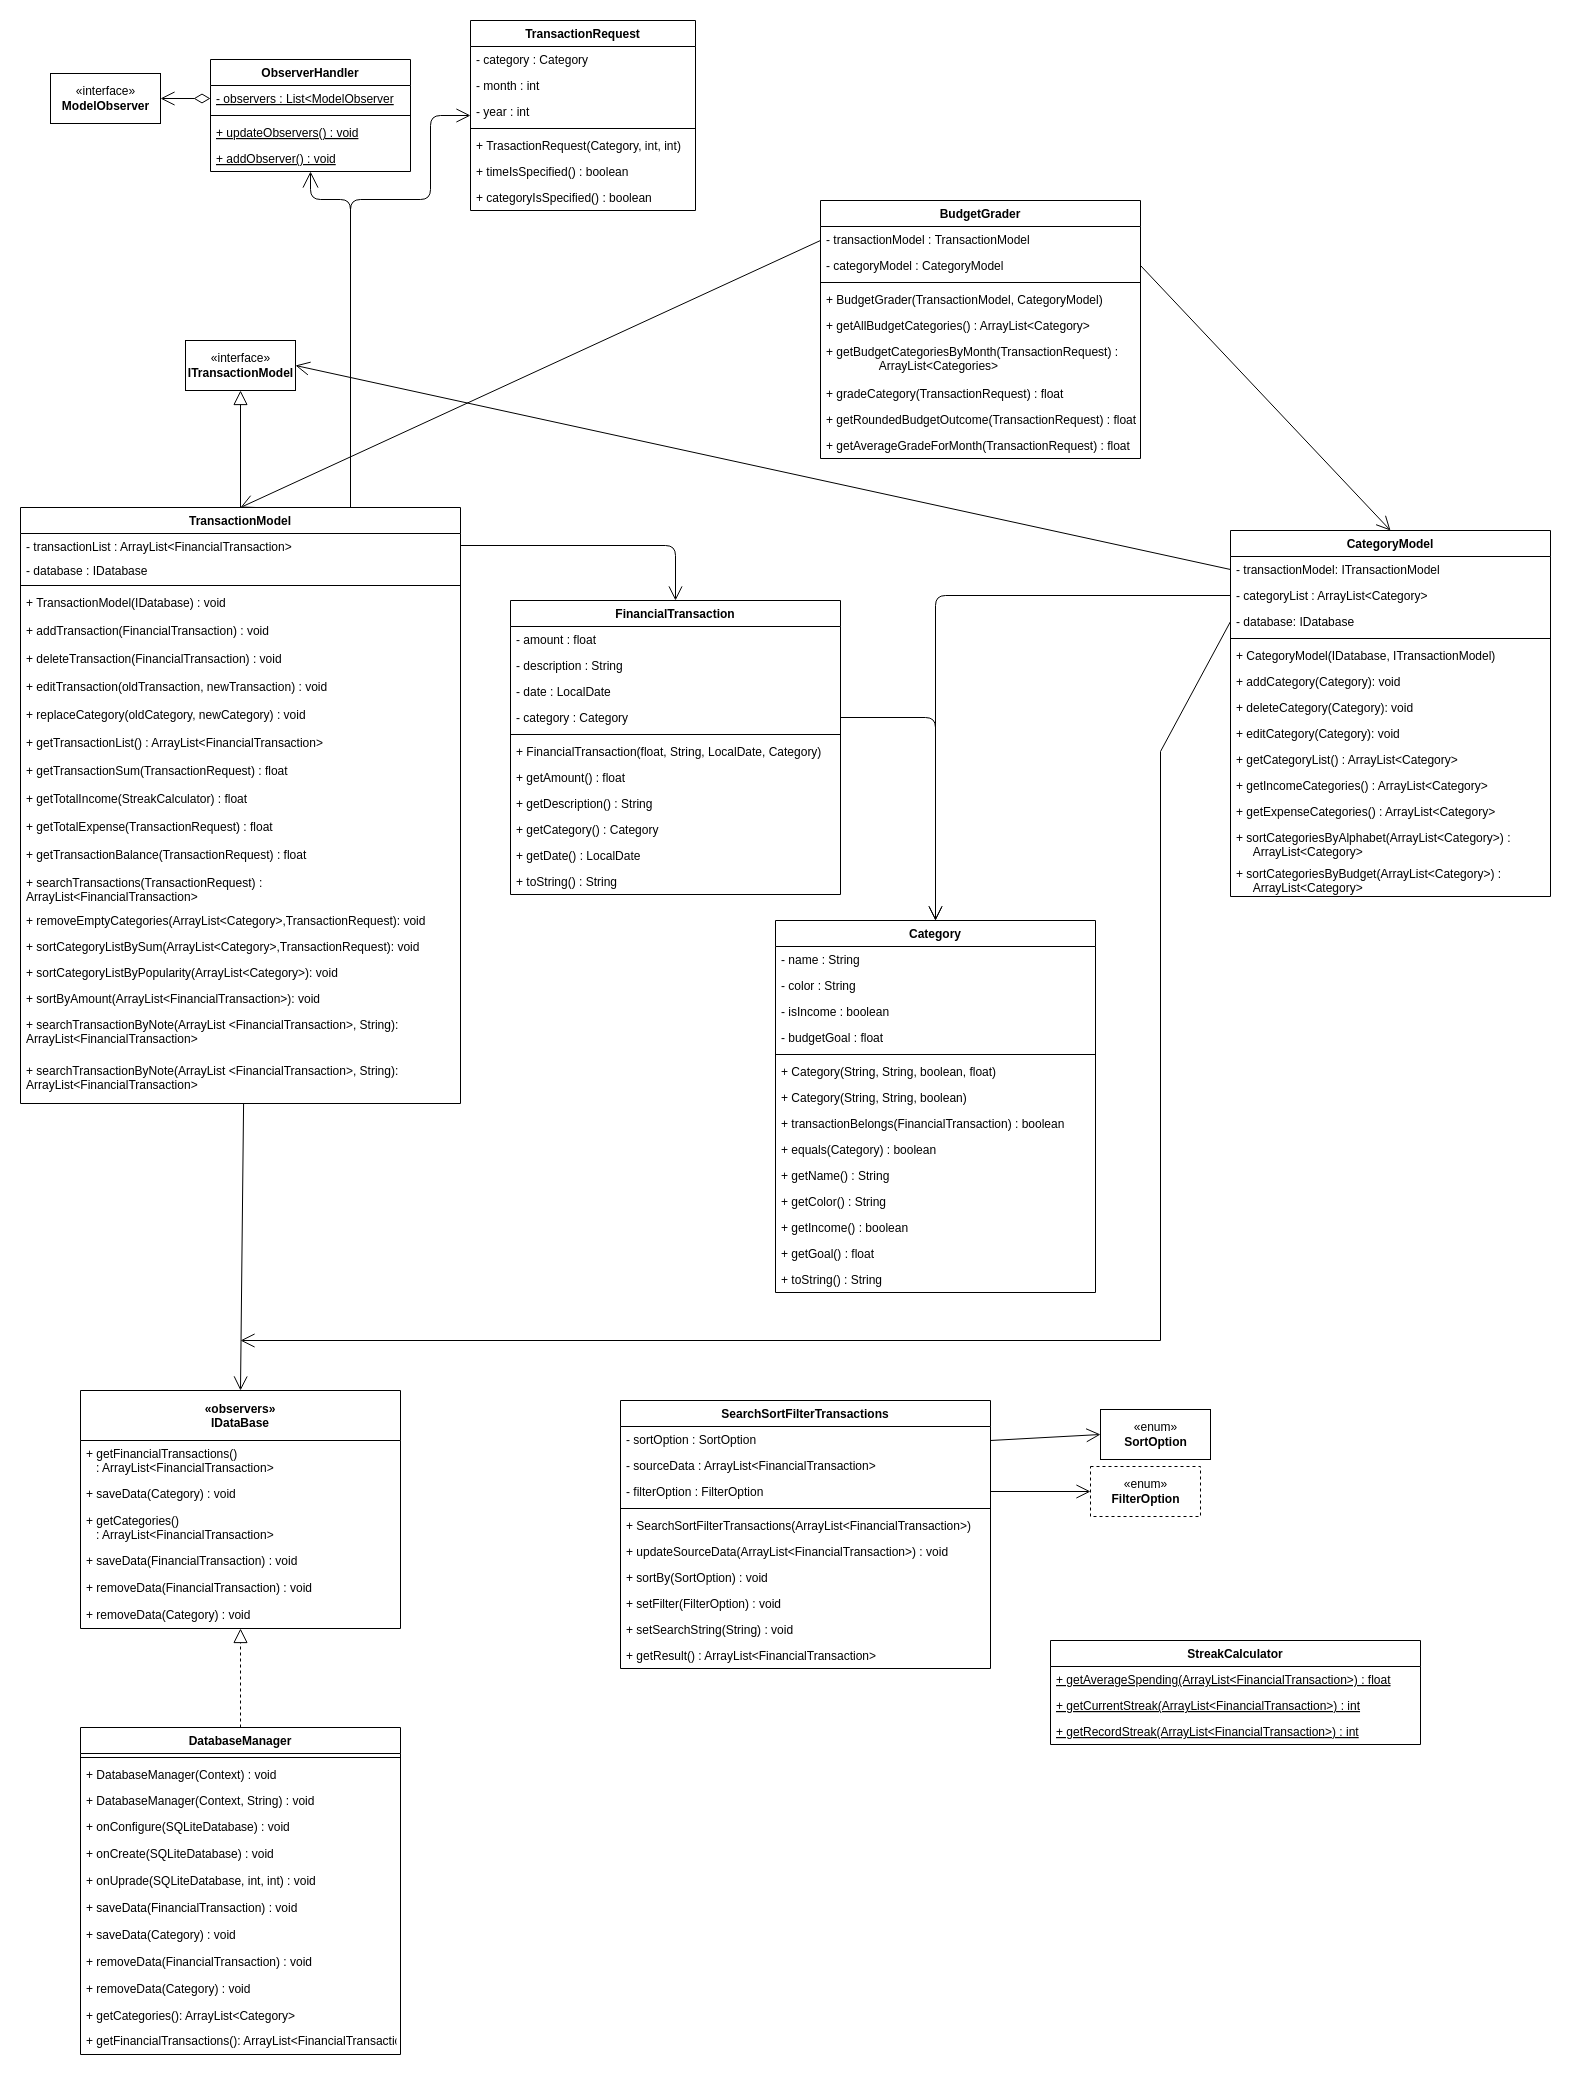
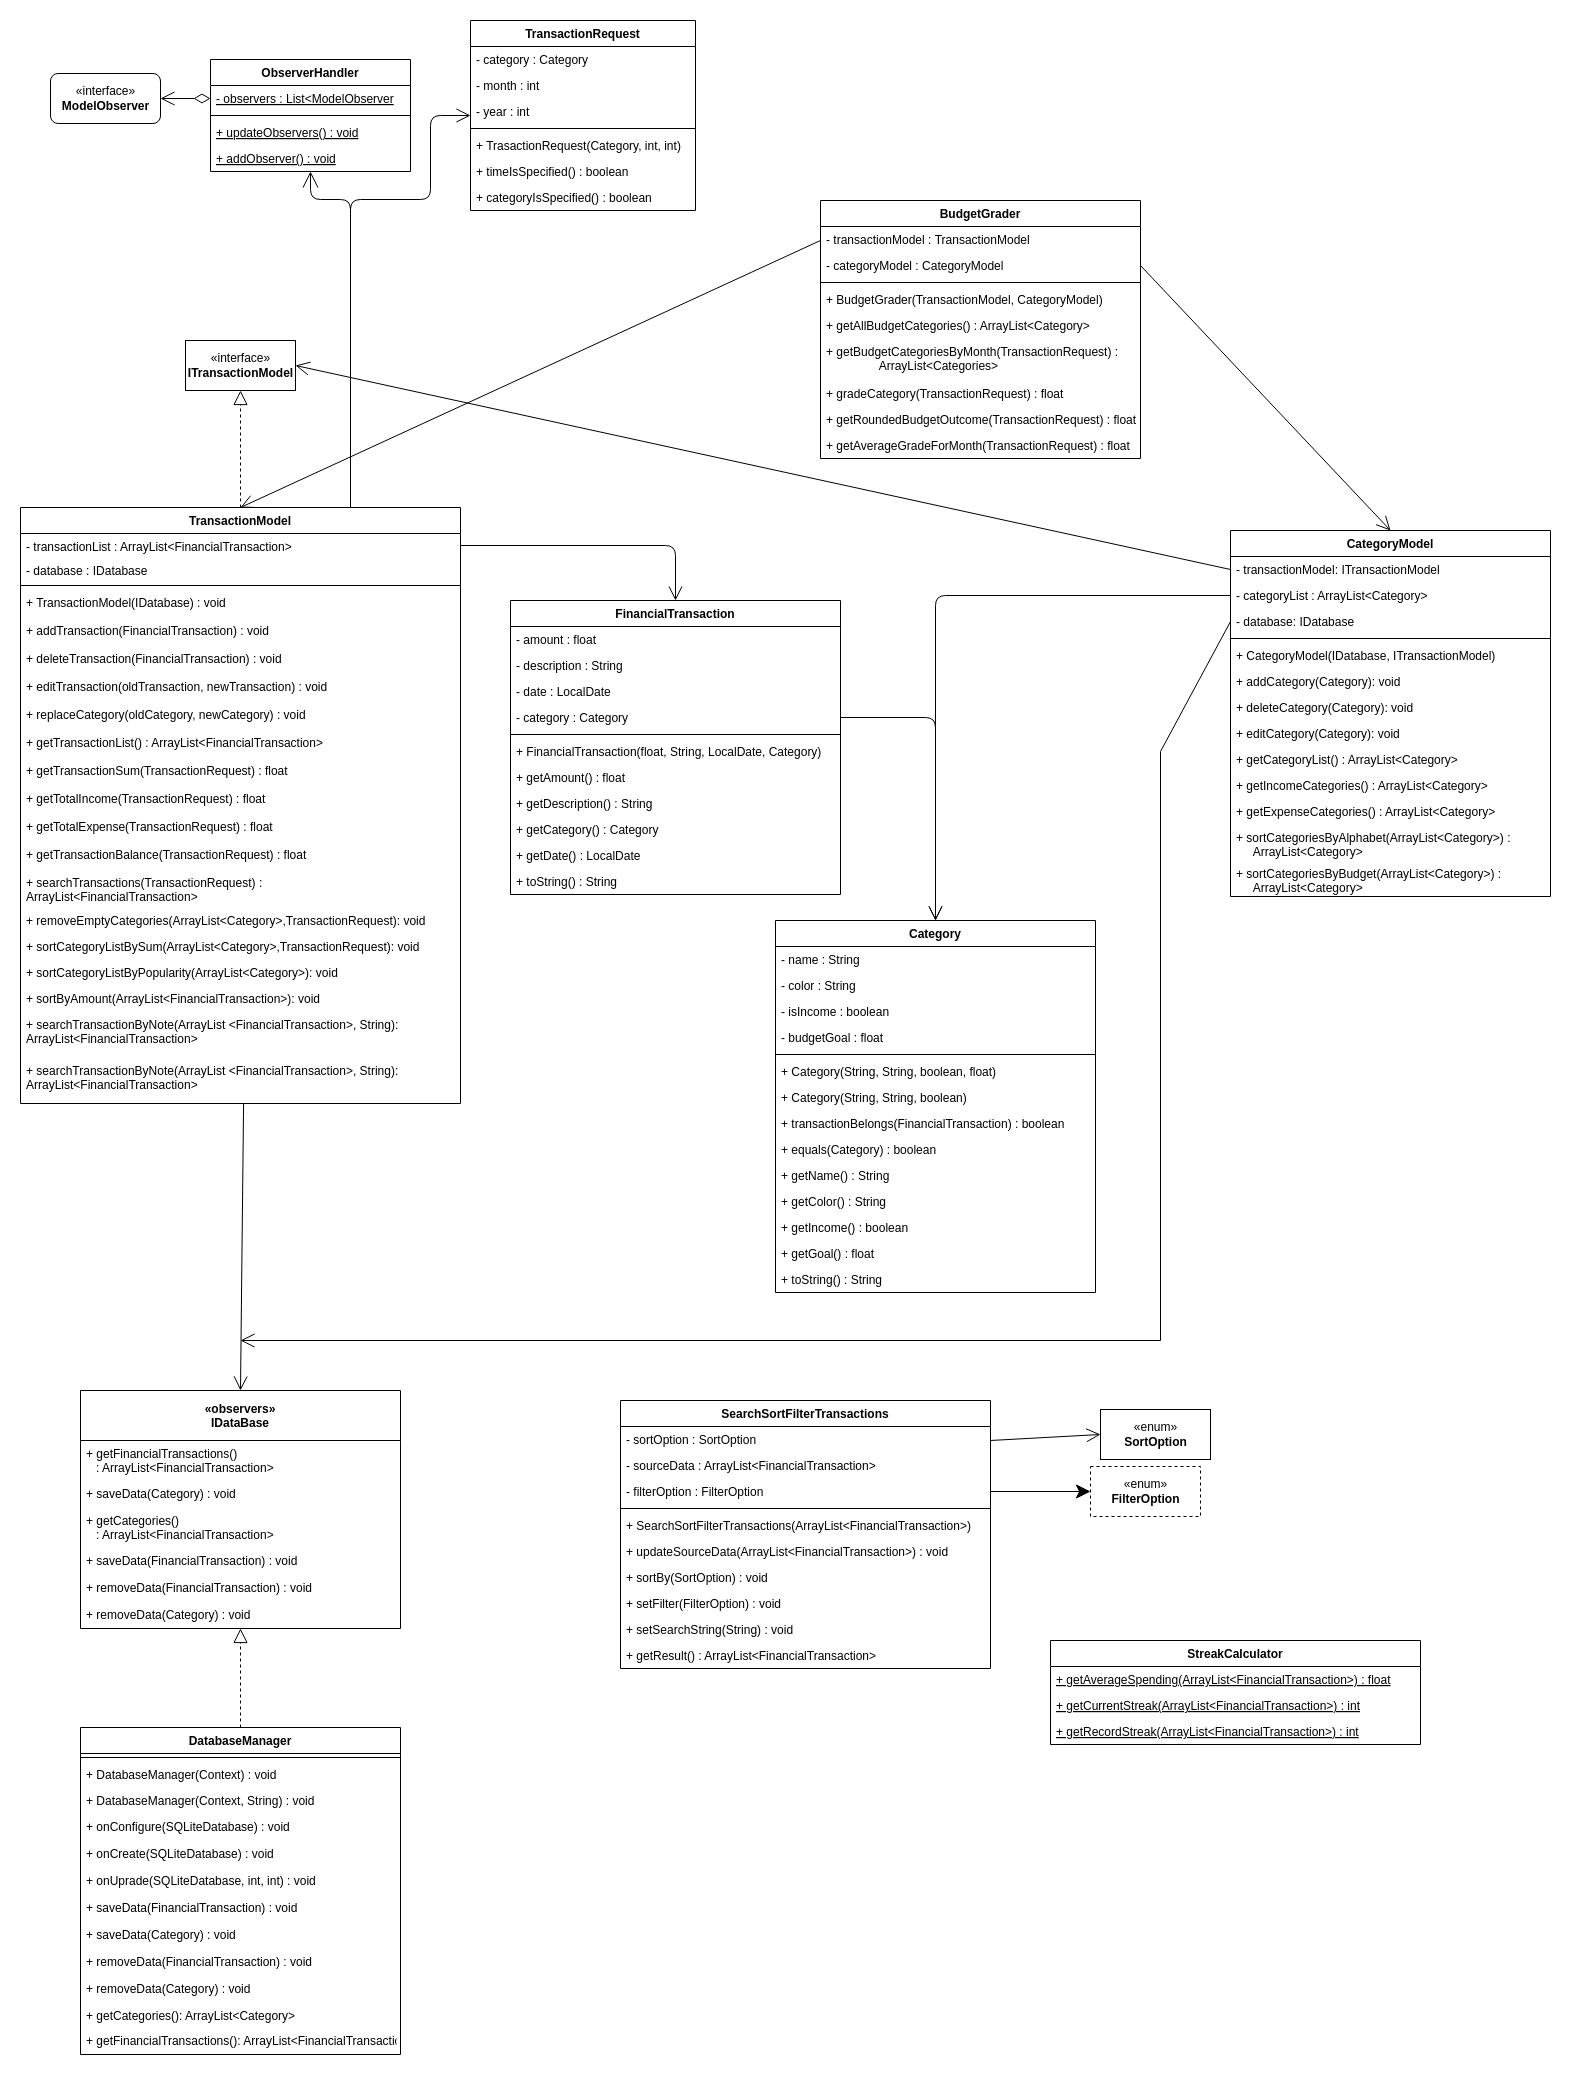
- <mxCell id="24" value="«interface»&lt;br&gt;&lt;b&gt;ModelObserver&lt;/b&gt;" style="html=1;" parent="1" vertex="1"><mxGeometry x="50" y="73" width="110" height="50" as="geometry" /></mxCell>
+ <mxCell id="24" value="«interface»&lt;br&gt;&lt;b&gt;ModelObserver&lt;/b&gt;" style="html=1;rounded=1;" parent="1" vertex="1"><mxGeometry x="50" y="73" width="110" height="50" as="geometry" /></mxCell>
- <mxCell id="119" value="" style="endArrow=block;dashed=0;endFill=0;endSize=12;html=1;rounded=0;exitX=0.5;exitY=0;exitDx=0;exitDy=0;entryX=0.5;entryY=1;entryDx=0;entryDy=0;" parent="1" source="3" target="118" edge="1"><mxGeometry width="160" relative="1" as="geometry"><mxPoint x="300" y="430" as="sourcePoint" /><mxPoint x="240" y="430" as="targetPoint" /></mxGeometry></mxCell>
+ <mxCell id="119" value="" style="endArrow=block;dashed=1;endFill=0;endSize=12;html=1;rounded=0;exitX=0.5;exitY=0;exitDx=0;exitDy=0;entryX=0.5;entryY=1;entryDx=0;entryDy=0;" parent="1" source="3" target="118" edge="1"><mxGeometry width="160" relative="1" as="geometry"><mxPoint x="300" y="430" as="sourcePoint" /><mxPoint x="240" y="430" as="targetPoint" /></mxGeometry></mxCell>
- <mxCell id="14" value="+ getTotalIncome(StreakCalculator) : float" style="text;strokeColor=none;fillColor=none;align=left;verticalAlign=top;spacingLeft=4;spacingRight=4;overflow=hidden;rotatable=0;points=[[0,0.5],[1,0.5]];portConstraint=eastwest;" parent="3" vertex="1"><mxGeometry y="278" width="440" height="28" as="geometry" /></mxCell>
+ <mxCell id="14" value="+ getTotalIncome(TransactionRequest) : float" style="text;strokeColor=none;fillColor=none;align=left;verticalAlign=top;spacingLeft=4;spacingRight=4;overflow=hidden;rotatable=0;points=[[0,0.5],[1,0.5]];portConstraint=eastwest;" parent="3" vertex="1"><mxGeometry y="278" width="440" height="28" as="geometry" /></mxCell>
- <mxCell id="136" value="" style="endArrow=open;endFill=1;endSize=12;html=1;rounded=0;exitX=1;exitY=0.5;exitDx=0;exitDy=0;exitPerimeter=0;entryX=0;entryY=0.5;entryDx=0;entryDy=0;entryPerimeter=0;" parent="1" source="127" target="117" edge="1"><mxGeometry width="160" relative="1" as="geometry"><mxPoint x="900" y="1465" as="sourcePoint" /><mxPoint x="960" y="1535" as="targetPoint" /></mxGeometry></mxCell>
+ <mxCell id="136" value="" style="endArrow=classic;endFill=1;endSize=12;html=1;rounded=0;exitX=1;exitY=0.5;exitDx=0;exitDy=0;exitPerimeter=0;entryX=0;entryY=0.5;entryDx=0;entryDy=0;entryPerimeter=0;" parent="1" source="127" target="117" edge="1"><mxGeometry width="160" relative="1" as="geometry"><mxPoint x="900" y="1465" as="sourcePoint" /><mxPoint x="960" y="1535" as="targetPoint" /></mxGeometry></mxCell>
